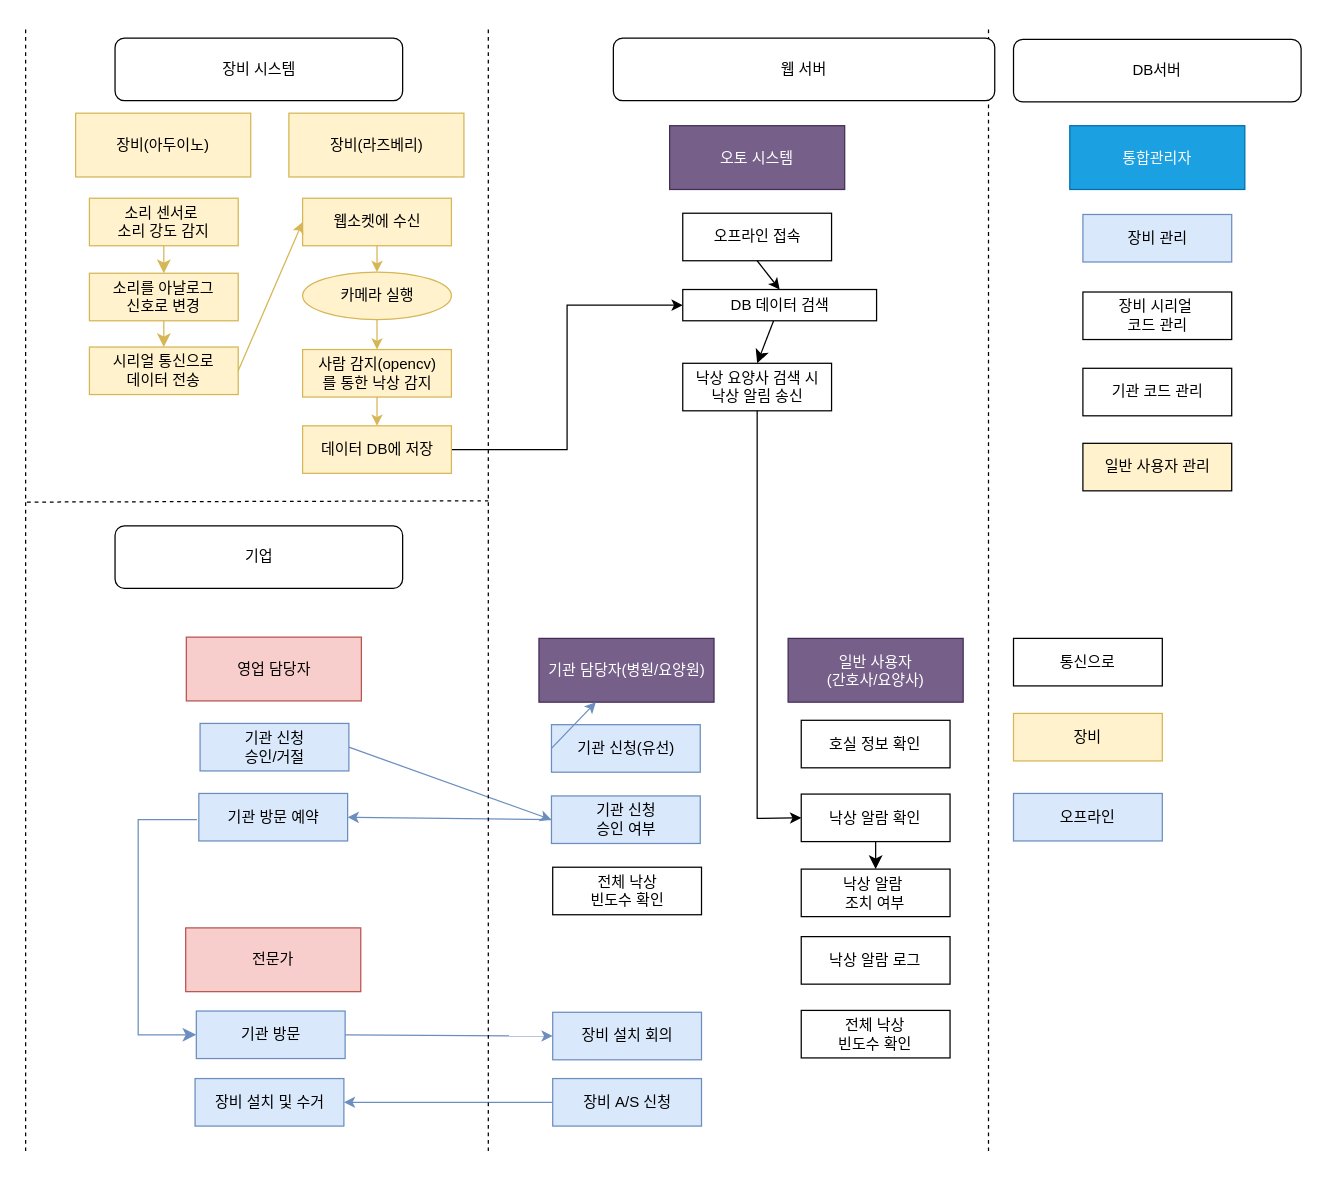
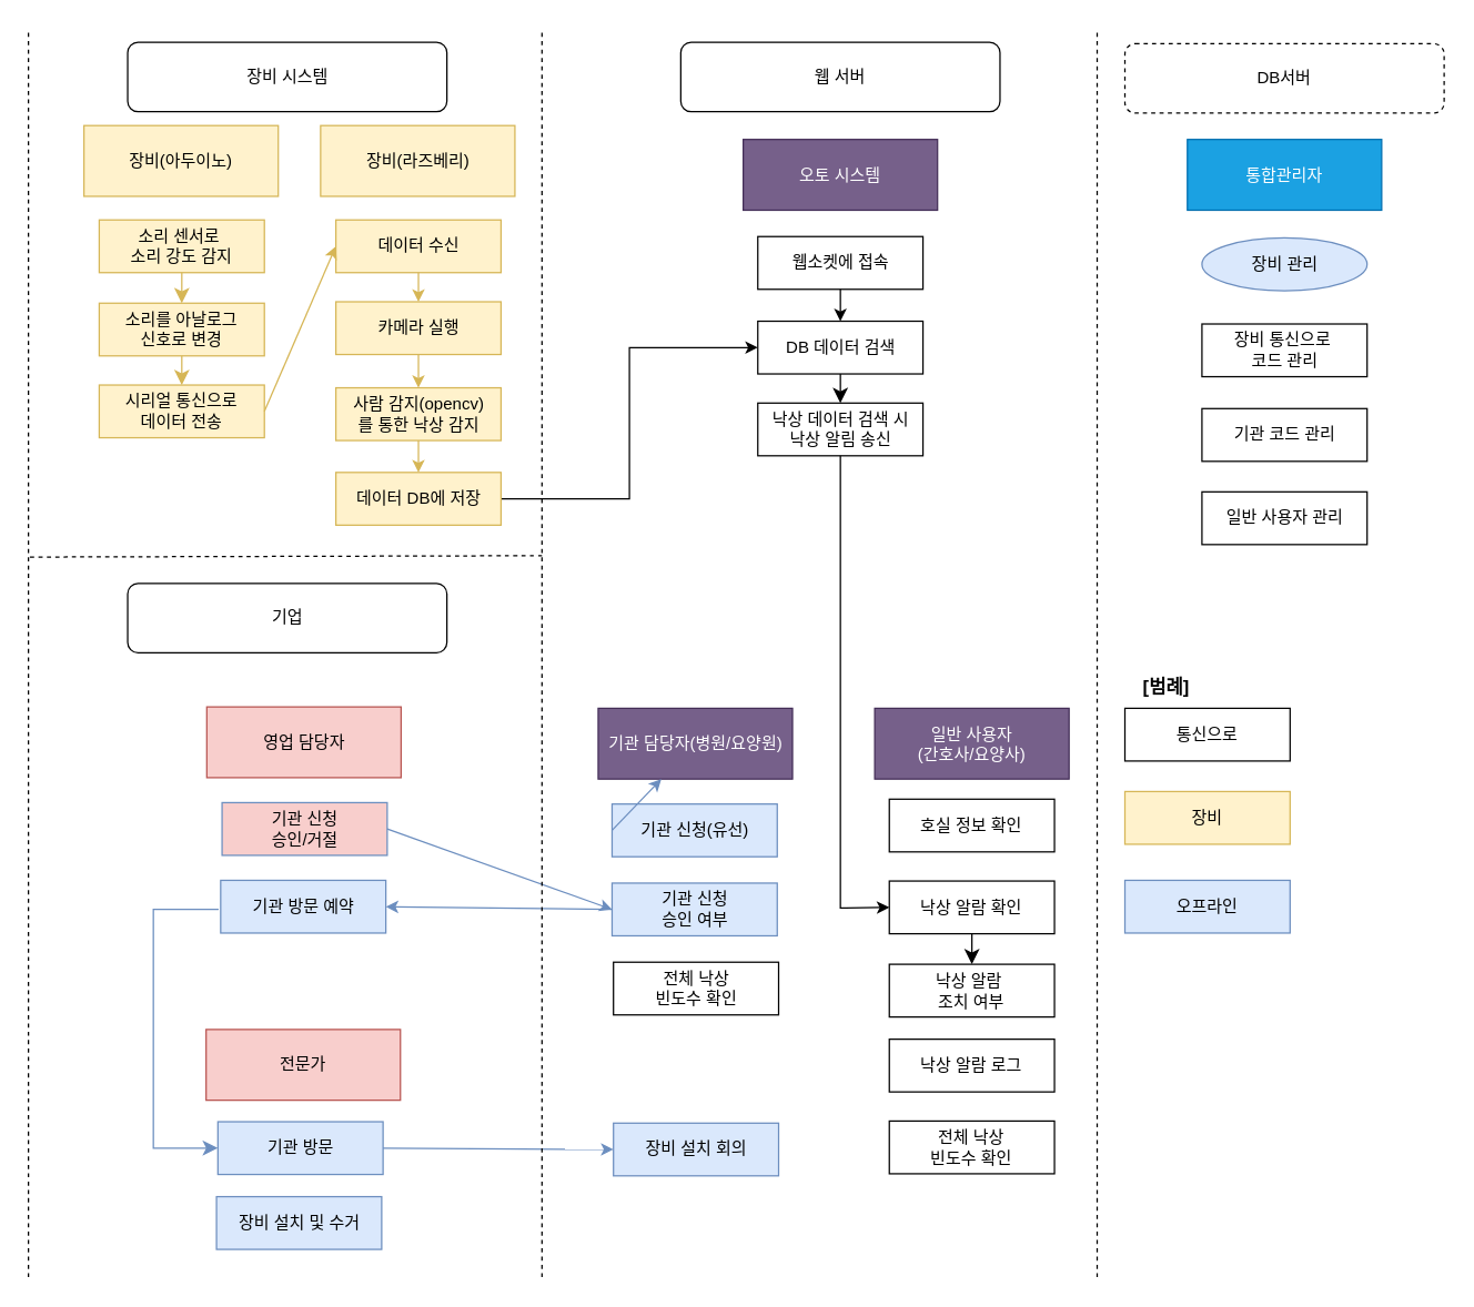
- <mxCell id="64" value="웹 서버" style="rounded=1;whiteSpace=wrap;html=1;" vertex="1" parent="1"><mxGeometry x="490" y="30" width="305" height="50" as="geometry" /></mxCell>
+ <mxCell id="64" value="웹 서버" style="rounded=1;whiteSpace=wrap;html=1;" vertex="1" parent="1"><mxGeometry x="490" y="30" width="230" height="50" as="geometry" /></mxCell>
- <mxCell id="65" value="DB서버" style="rounded=1;whiteSpace=wrap;html=1;" vertex="1" parent="1"><mxGeometry x="810" y="31" width="230" height="50" as="geometry" /></mxCell>
+ <mxCell id="65" value="DB서버" style="rounded=1;whiteSpace=wrap;html=1;dashed=1;" vertex="1" parent="1"><mxGeometry x="810" y="31" width="230" height="50" as="geometry" /></mxCell>
- <mxCell id="30" value="웹소켓에 수신" style="rounded=0;whiteSpace=wrap;html=1;fillColor=#fff2cc;strokeColor=#d6b656;" parent="1" vertex="1"><mxGeometry x="241.5" y="158" width="119" height="38" as="geometry" /></mxCell>
+ <mxCell id="30" value="데이터 수신" style="rounded=0;whiteSpace=wrap;html=1;fillColor=#fff2cc;strokeColor=#d6b656;" parent="1" vertex="1"><mxGeometry x="241.5" y="158" width="119" height="38" as="geometry" /></mxCell>
- <mxCell id="37" value="오프라인 접속" style="rounded=0;whiteSpace=wrap;html=1;" parent="1" vertex="1"><mxGeometry x="545.5" y="170" width="119" height="38" as="geometry" /></mxCell>
+ <mxCell id="37" value="웹소켓에 접속" style="rounded=0;whiteSpace=wrap;html=1;" parent="1" vertex="1"><mxGeometry x="545.5" y="170" width="119" height="38" as="geometry" /></mxCell>
- <mxCell id="48" value="장비 관리" style="rounded=0;whiteSpace=wrap;html=1;fillColor=#dae8fc;strokeColor=#6c8ebf;" parent="1" vertex="1"><mxGeometry x="865.5" y="171" width="119" height="38" as="geometry" /></mxCell>
+ <mxCell id="48" value="장비 관리" style="ellipse;whiteSpace=wrap;html=1;fillColor=#dae8fc;strokeColor=#6c8ebf;" parent="1" vertex="1"><mxGeometry x="865.5" y="171" width="119" height="38" as="geometry" /></mxCell>
- <mxCell id="31" value="카메라 실행" style="ellipse;whiteSpace=wrap;html=1;fillColor=#fff2cc;strokeColor=#d6b656;" parent="1" vertex="1"><mxGeometry x="241.5" y="217" width="119" height="38" as="geometry" /></mxCell>
+ <mxCell id="31" value="카메라 실행" style="rounded=0;whiteSpace=wrap;html=1;fillColor=#fff2cc;strokeColor=#d6b656;" parent="1" vertex="1"><mxGeometry x="241.5" y="217" width="119" height="38" as="geometry" /></mxCell>
- <mxCell id="41" value="DB 데이터 검색" style="rounded=0;whiteSpace=wrap;html=1;" parent="1" vertex="1"><mxGeometry x="545.5" y="231" width="155" height="25" as="geometry" /></mxCell>
+ <mxCell id="41" value="DB 데이터 검색" style="rounded=0;whiteSpace=wrap;html=1;" parent="1" vertex="1"><mxGeometry x="545.5" y="231" width="119" height="38" as="geometry" /></mxCell>
- <mxCell id="46" value="장비 시리얼&amp;nbsp;&lt;div&gt;코드 관리&lt;/div&gt;" style="rounded=0;whiteSpace=wrap;html=1;" parent="1" vertex="1"><mxGeometry x="865.5" y="233" width="119" height="38" as="geometry" /></mxCell>
+ <mxCell id="46" value="장비 통신으로&amp;nbsp;&lt;div&gt;코드 관리&lt;/div&gt;" style="rounded=0;whiteSpace=wrap;html=1;" parent="1" vertex="1"><mxGeometry x="865.5" y="233" width="119" height="38" as="geometry" /></mxCell>
- <mxCell id="38" value="낙상 요양사 검색 시&lt;div&gt;낙상 알림 송신&lt;/div&gt;" style="rounded=0;whiteSpace=wrap;html=1;" parent="1" vertex="1"><mxGeometry x="545.5" y="290" width="119" height="38" as="geometry" /></mxCell>
+ <mxCell id="38" value="낙상 데이터 검색 시&lt;div&gt;낙상 알림 송신&lt;/div&gt;" style="rounded=0;whiteSpace=wrap;html=1;" parent="1" vertex="1"><mxGeometry x="545.5" y="290" width="119" height="38" as="geometry" /></mxCell>
- <mxCell id="49" value="일반 사용자 관리" style="rounded=0;whiteSpace=wrap;html=1;fillColor=#fff2cc;" parent="1" vertex="1"><mxGeometry x="865.5" y="354" width="119" height="38" as="geometry" /></mxCell>
+ <mxCell id="49" value="일반 사용자 관리" style="rounded=0;whiteSpace=wrap;html=1;" parent="1" vertex="1"><mxGeometry x="865.5" y="354" width="119" height="38" as="geometry" /></mxCell>
+ <mxCell id="58" value="&lt;h5&gt;[범례]&lt;/h5&gt;" style="text;html=1;align=center;verticalAlign=middle;whiteSpace=wrap;rounded=0;fontSize=16;" parent="1" vertex="1"><mxGeometry x="810" y="480" width="60" height="30" as="geometry" /></mxCell>
- <mxCell id="13" value="기관 신청&lt;div&gt;승인/거절&lt;/div&gt;" style="rounded=0;whiteSpace=wrap;html=1;fillColor=#dae8fc;strokeColor=#6c8ebf;" parent="1" vertex="1"><mxGeometry x="159.5" y="578" width="119" height="38" as="geometry" /></mxCell>
+ <mxCell id="13" value="기관 신청&lt;div&gt;승인/거절&lt;/div&gt;" style="rounded=0;whiteSpace=wrap;html=1;fillColor=#f8cecc;strokeColor=#6c8ebf;" parent="1" vertex="1"><mxGeometry x="159.5" y="578" width="119" height="38" as="geometry" /></mxCell>
- <mxCell id="23" value="" style="endArrow=classic;html=1;rounded=0;exitX=0;exitY=0.5;exitDx=0;exitDy=0;entryX=1;entryY=0.5;entryDx=0;entryDy=0;fillColor=#dae8fc;strokeColor=#6c8ebf;" parent="1" source="20" target="22" edge="1"><mxGeometry width="50" height="50" relative="1" as="geometry"><mxPoint x="439" y="884.5" as="sourcePoint" /><mxPoint x="489" y="834.5" as="targetPoint" /></mxGeometry></mxCell>
- <mxCell id="20" value="장비 A/S 신청" style="rounded=0;whiteSpace=wrap;html=1;fillColor=#dae8fc;strokeColor=#6c8ebf;" parent="1" vertex="1"><mxGeometry x="441.5" y="862" width="119" height="38" as="geometry" /></mxCell>
